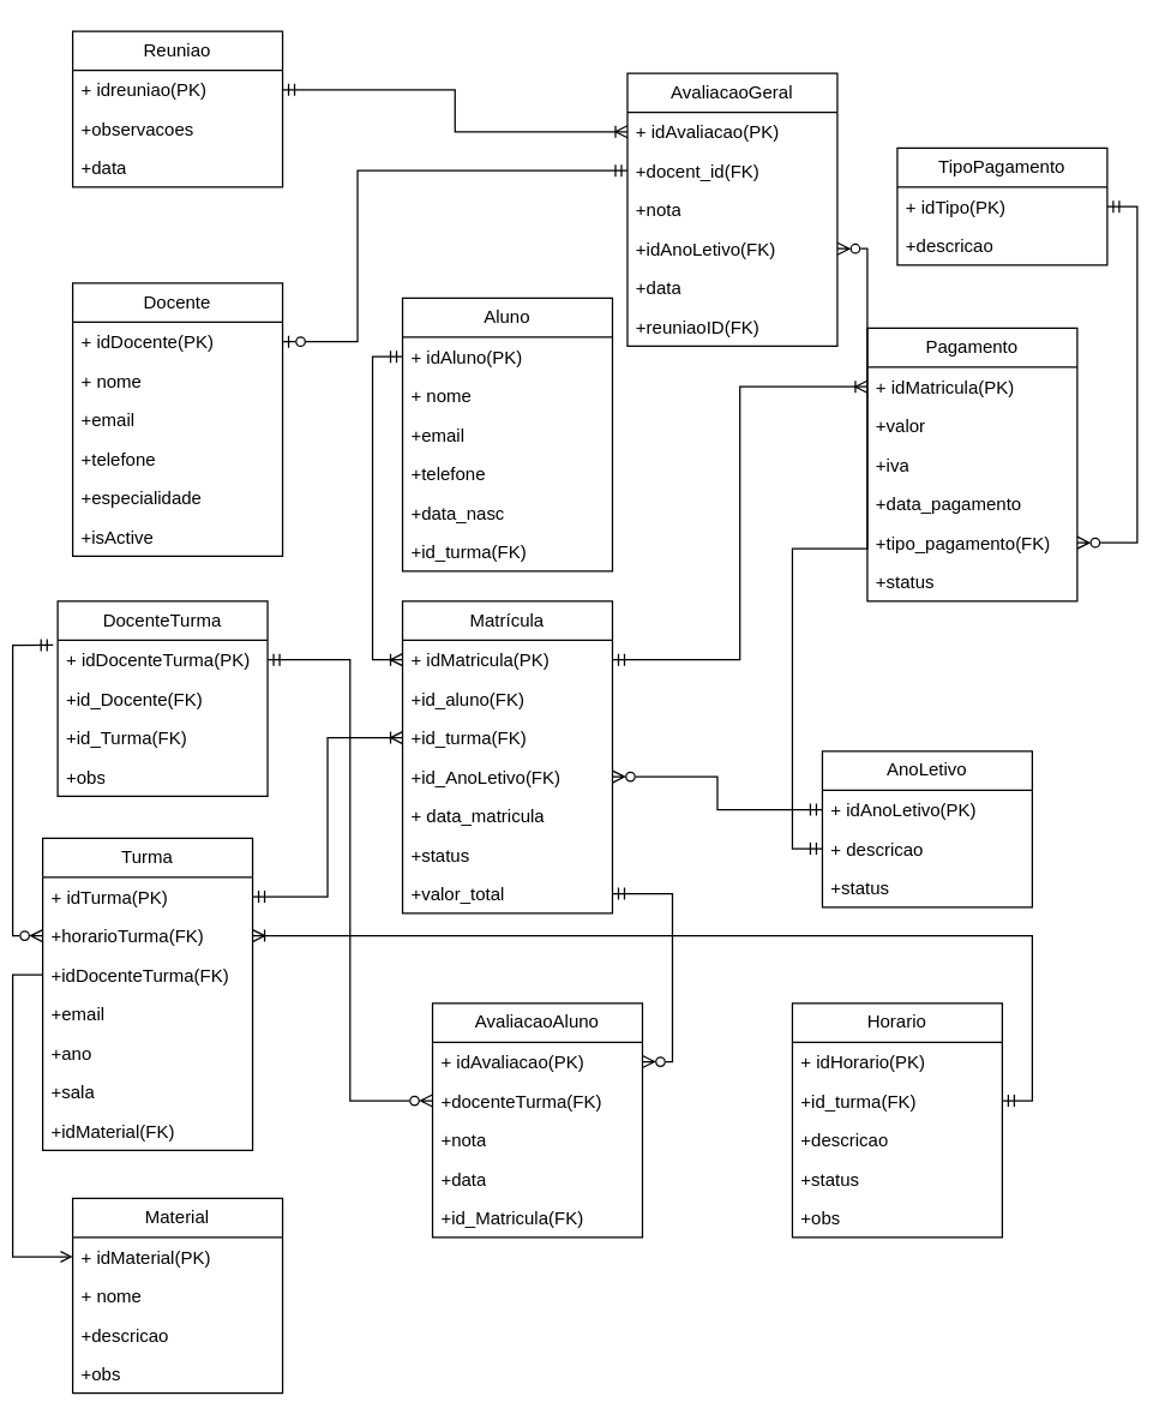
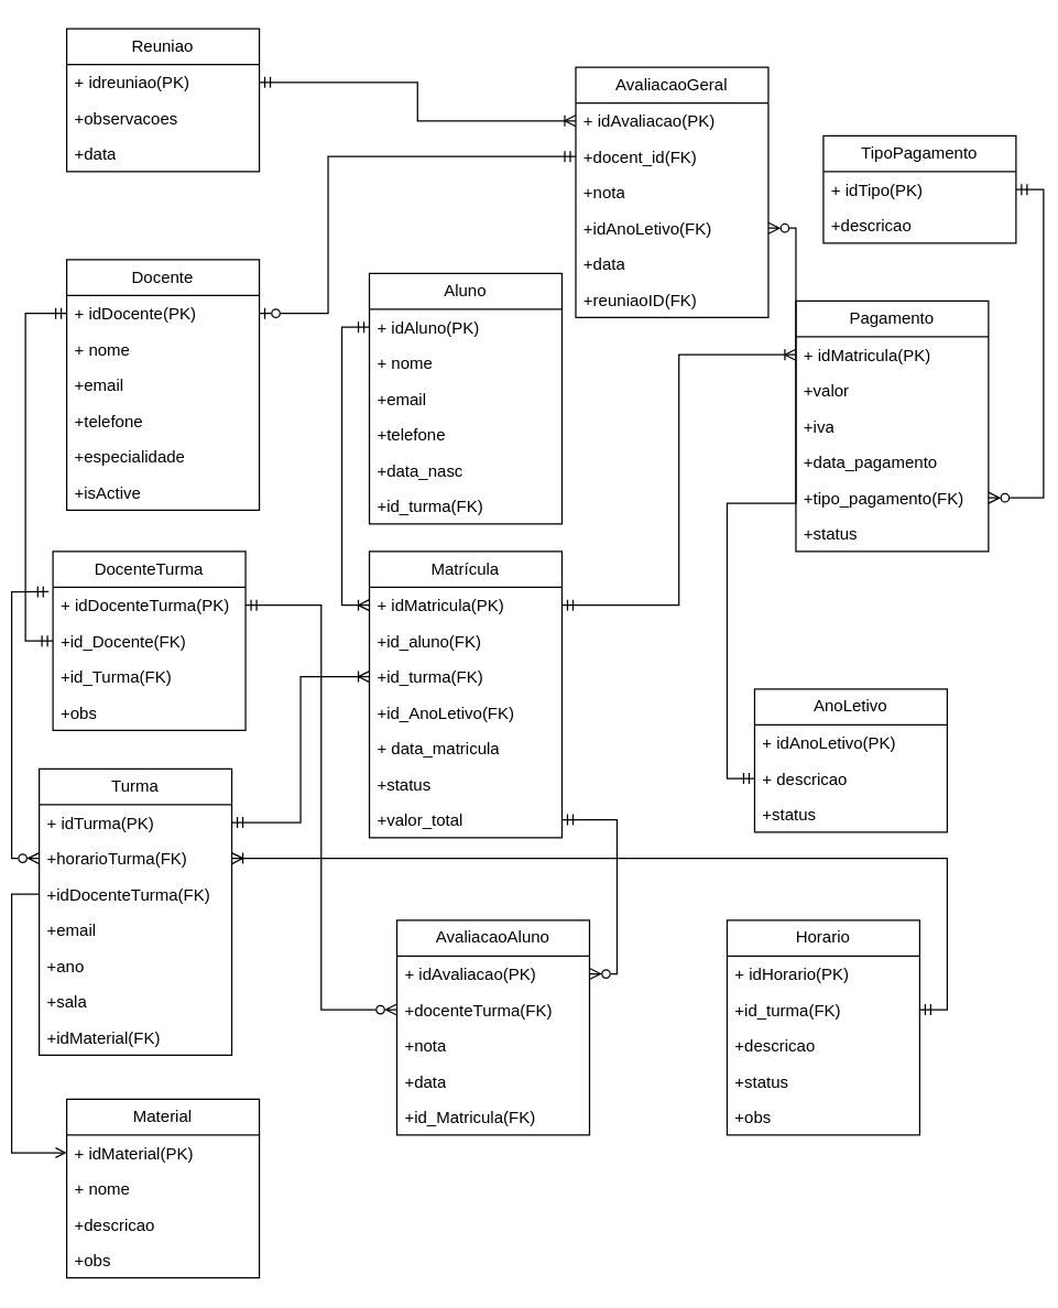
+ <mxCell id="78" style="edgeStyle=orthogonalEdgeStyle;rounded=0;orthogonalLoop=1;jettySize=auto;html=1;exitX=0;exitY=0.5;exitDx=0;exitDy=0;entryX=0;entryY=0.5;entryDx=0;entryDy=0;startArrow=ERmandOne;startFill=0;endArrow=ERmandOne;endFill=0;" edge="1" parent="1" source="18" target="58"><mxGeometry relative="1" as="geometry" /></mxCell>
- <mxCell id="74" style="edgeStyle=orthogonalEdgeStyle;rounded=0;orthogonalLoop=1;jettySize=auto;html=1;exitX=1;exitY=0.5;exitDx=0;exitDy=0;entryX=0;entryY=0.5;entryDx=0;entryDy=0;startArrow=ERzeroToMany;startFill=0;endArrow=ERmandOne;endFill=0;" edge="1" parent="1" source="40" target="62"><mxGeometry relative="1" as="geometry" /></mxCell>
